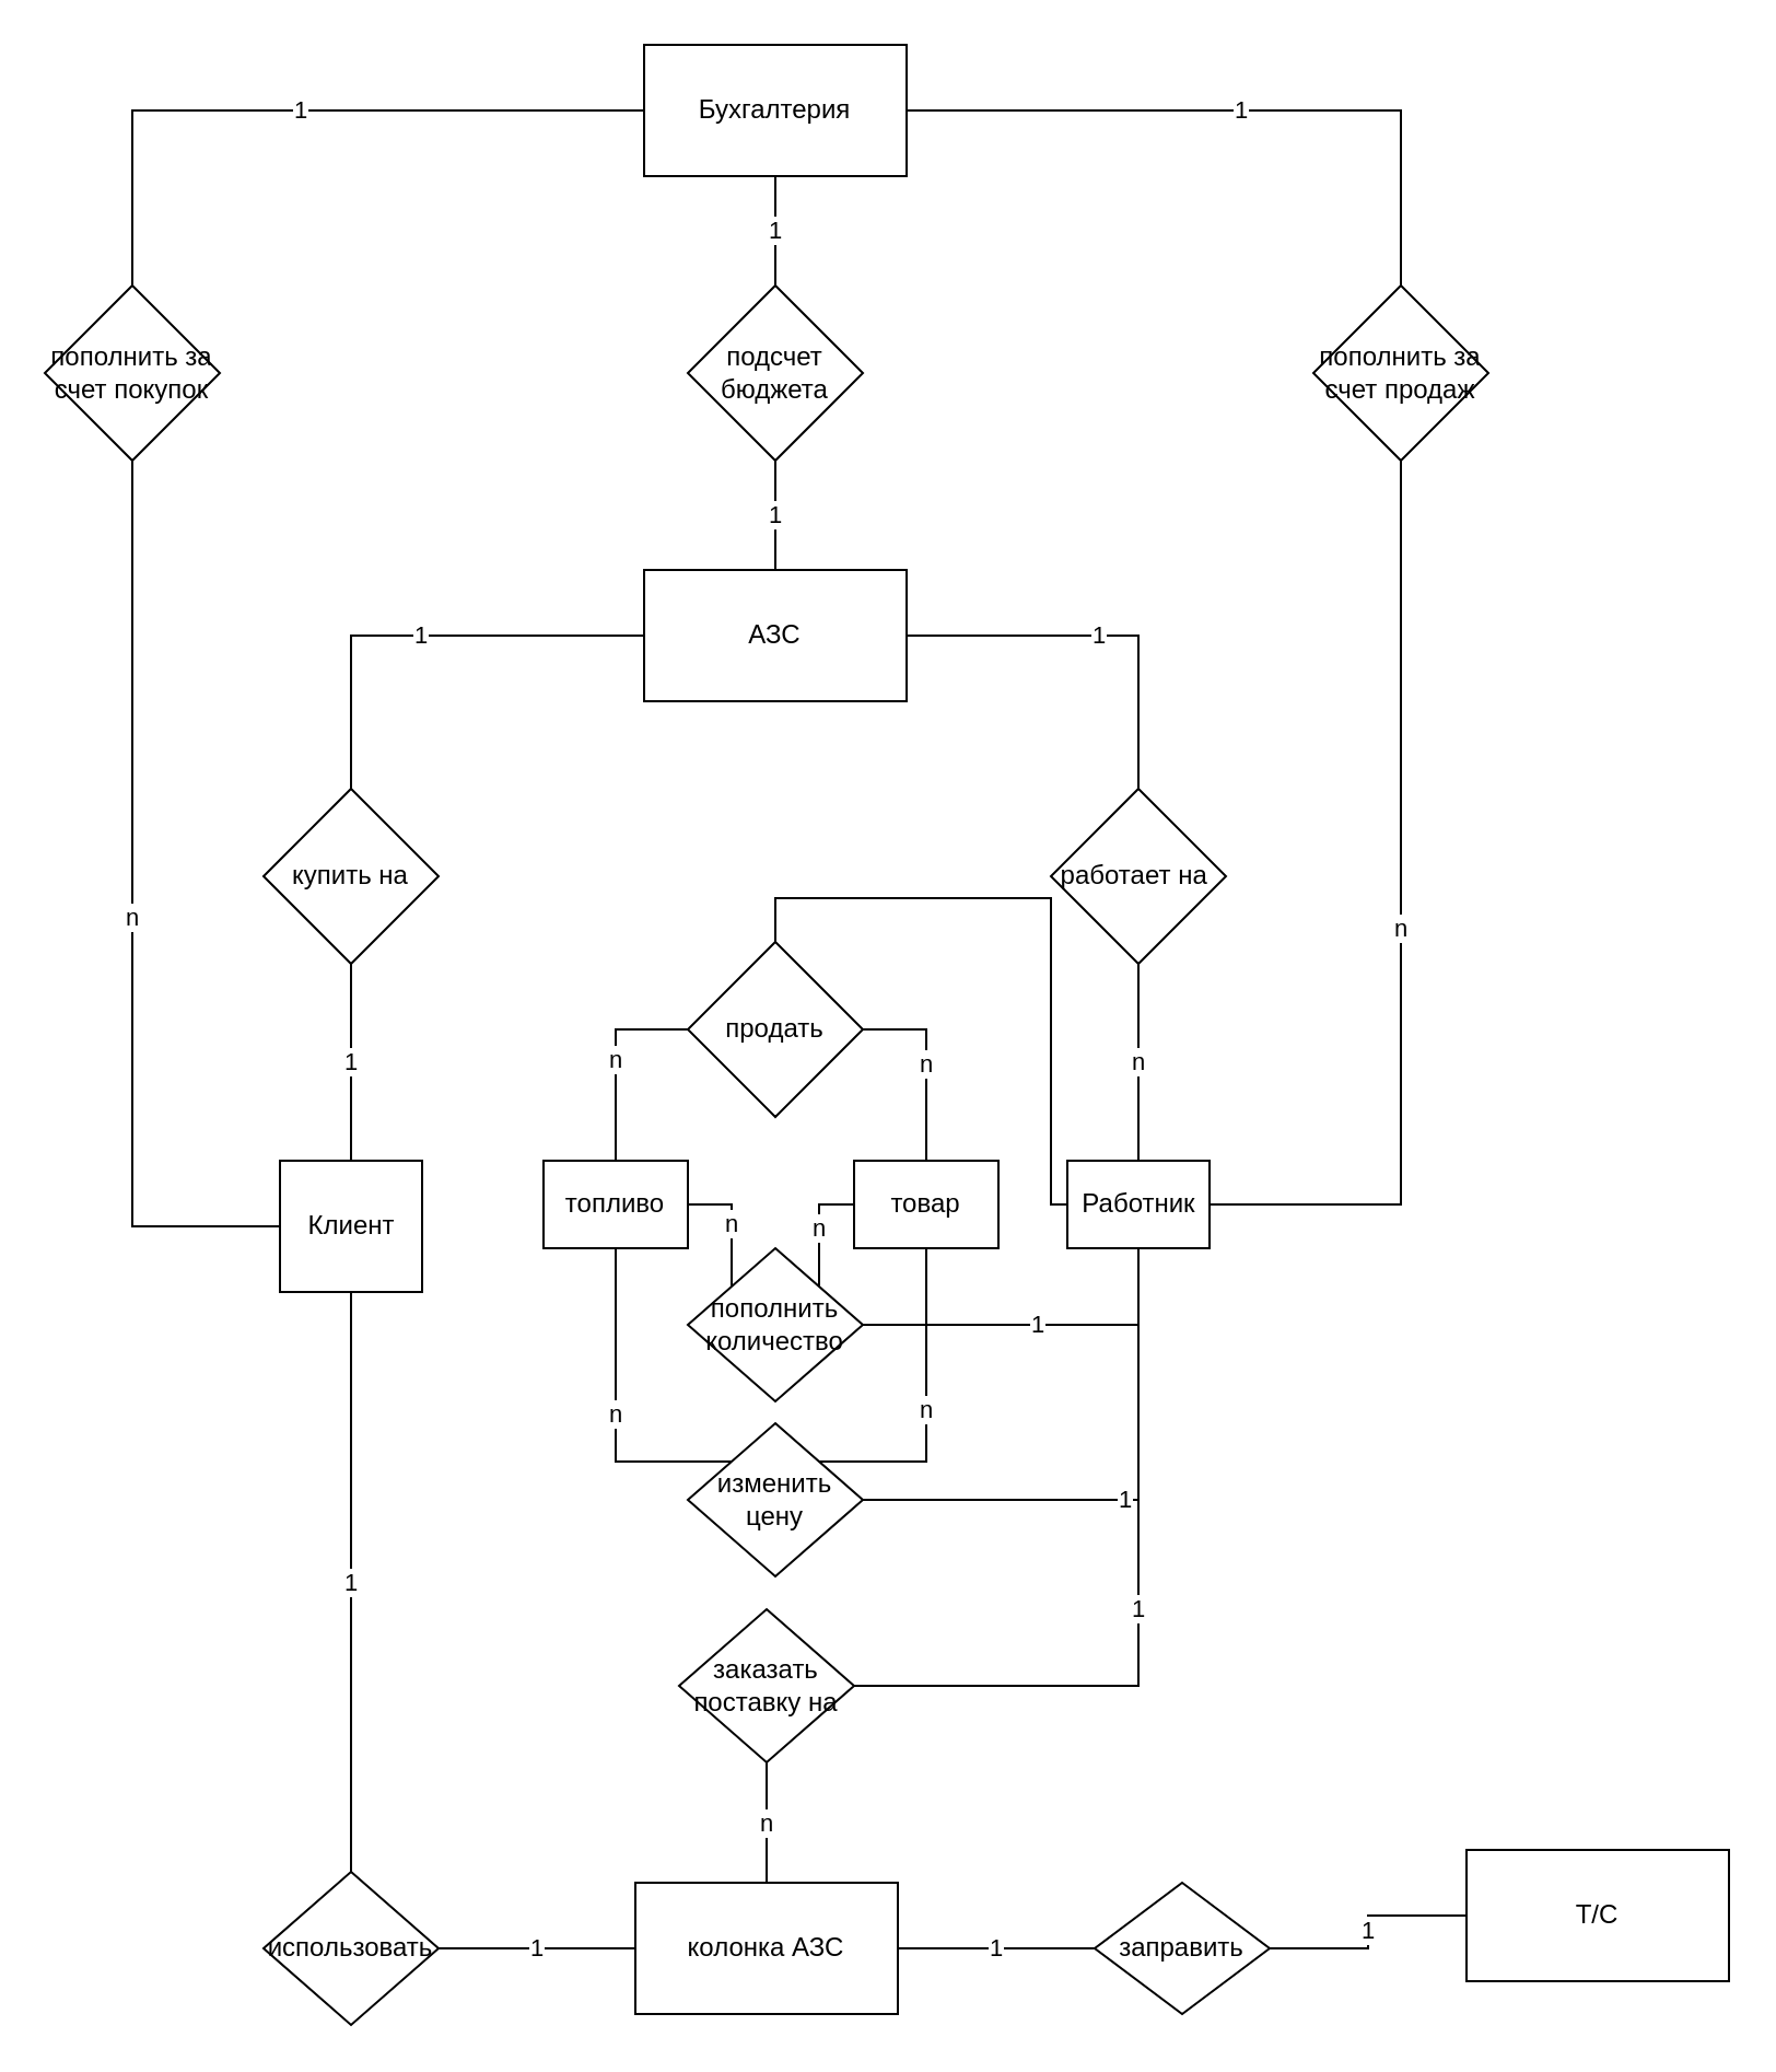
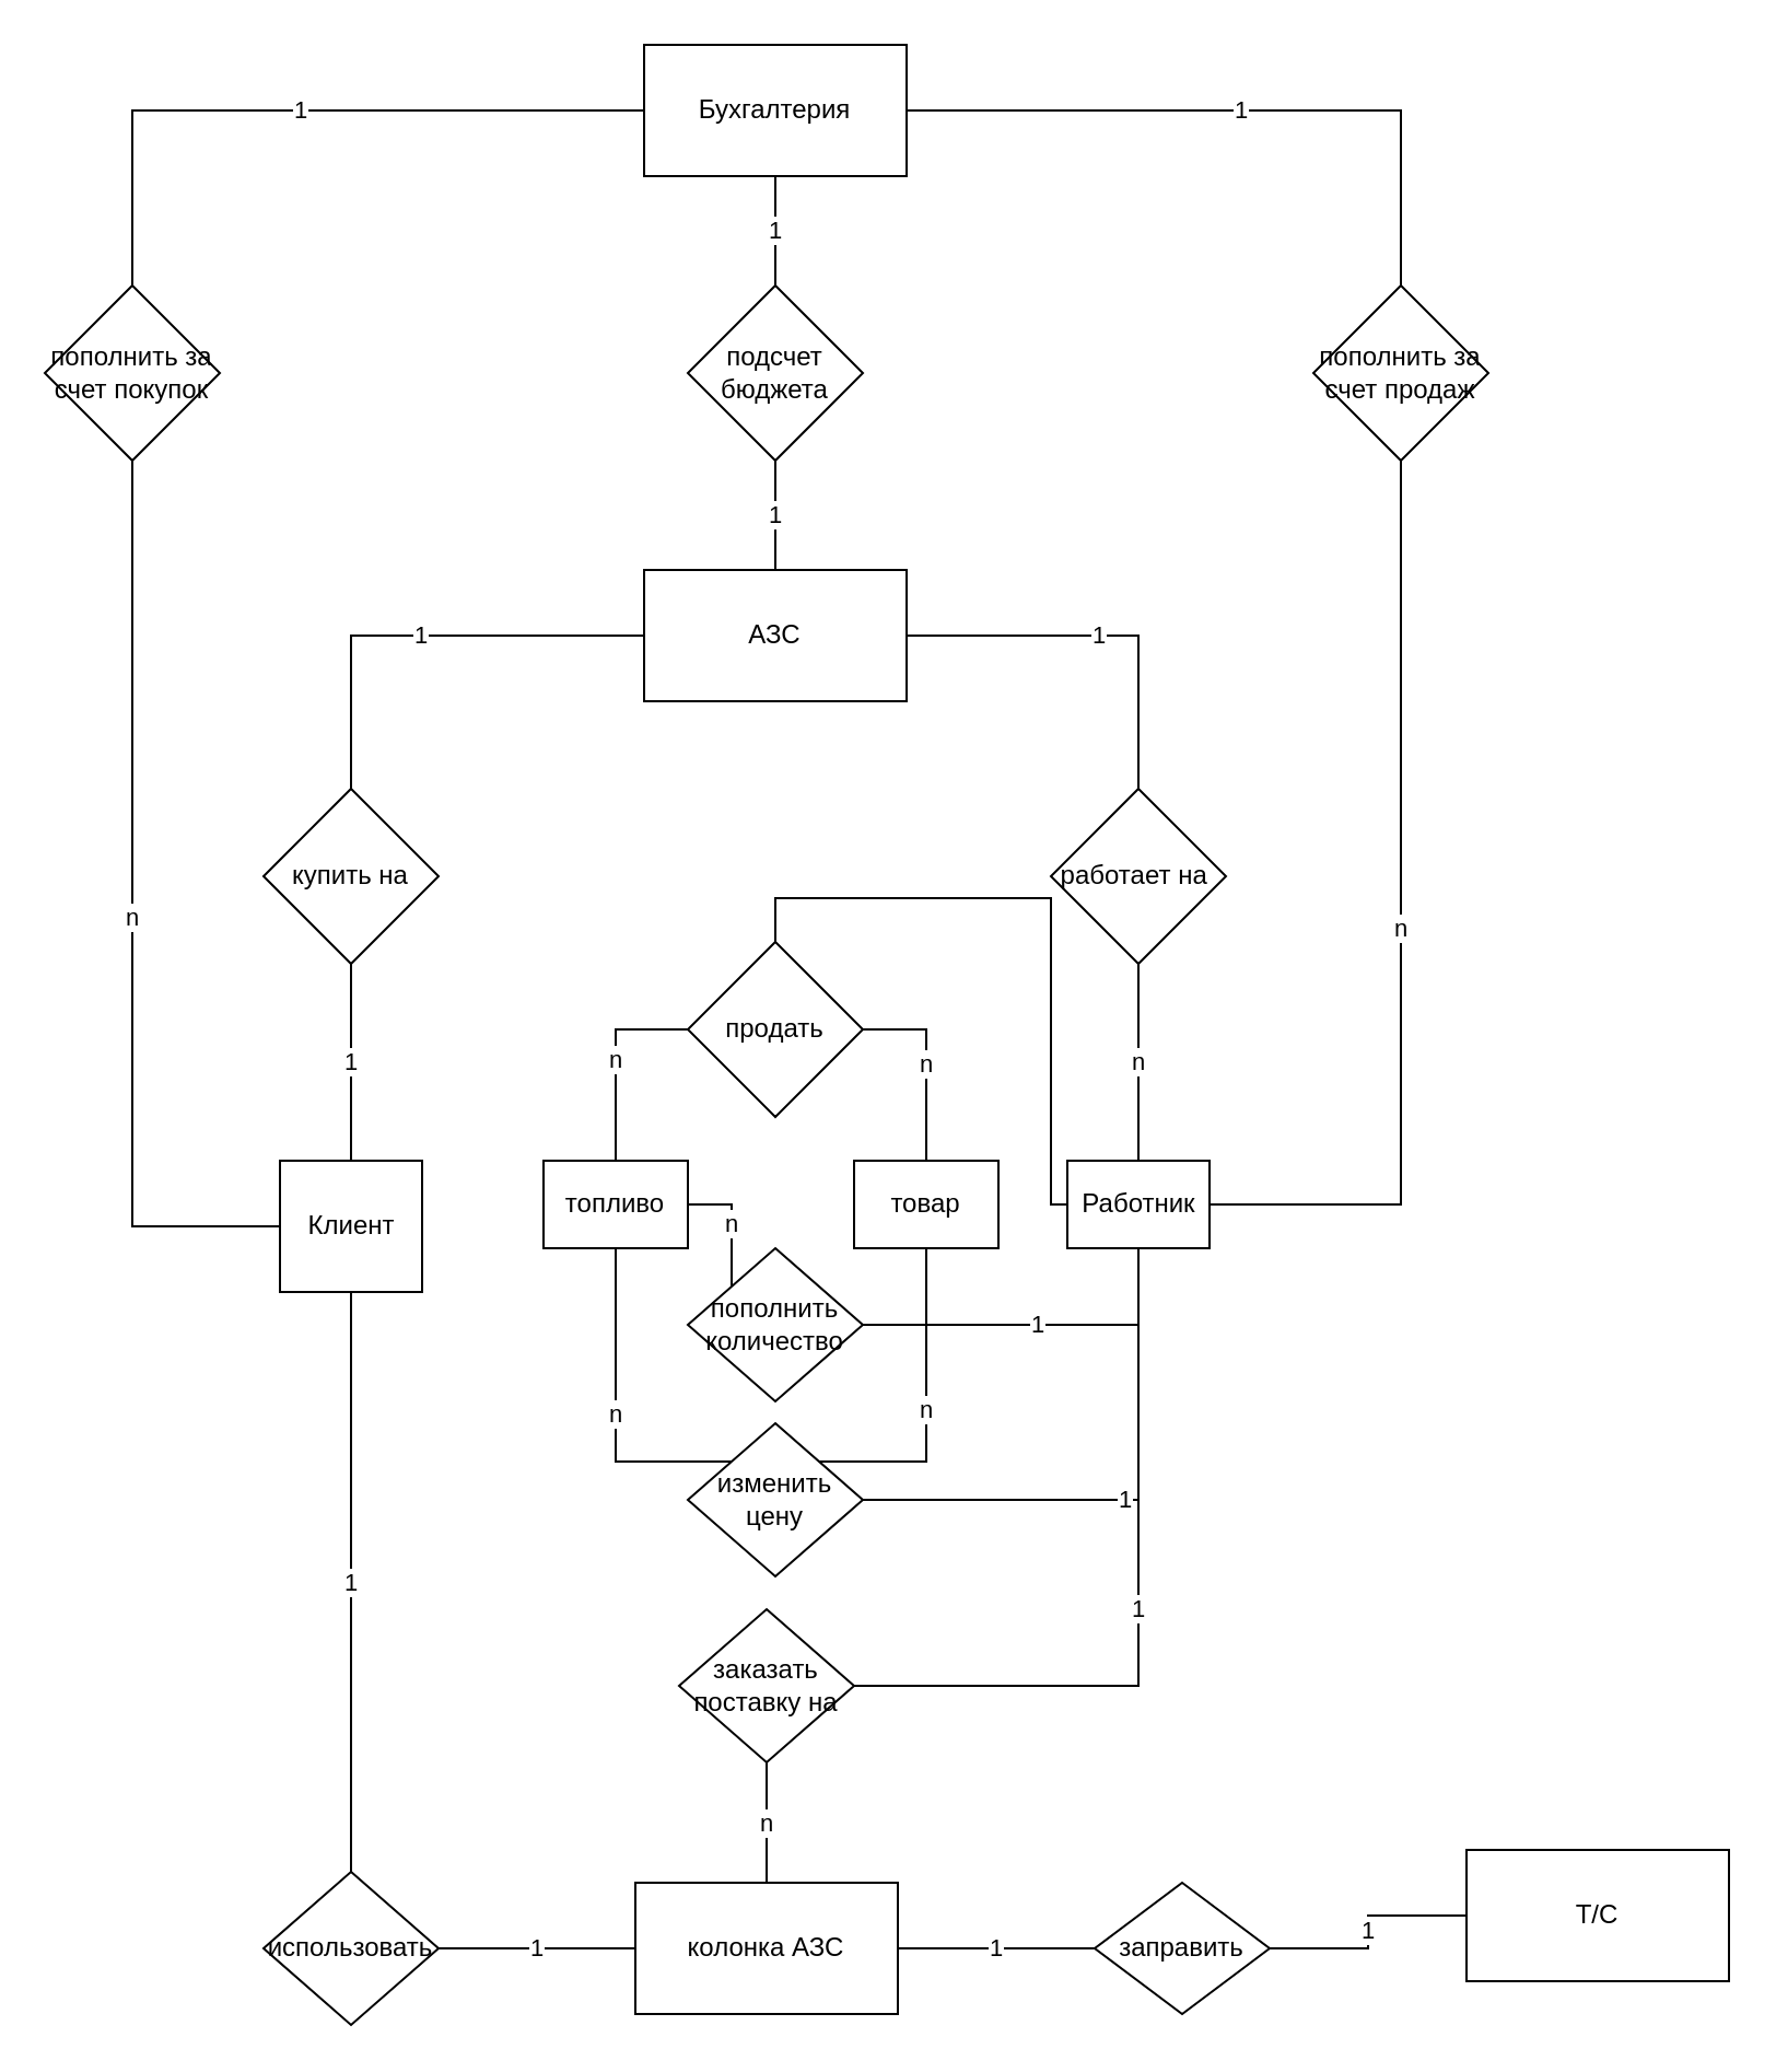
- <mxCell id="27" value="n" style="edgeStyle=orthogonalEdgeStyle;rounded=0;orthogonalLoop=1;jettySize=auto;html=1;exitX=1;exitY=0;exitDx=0;exitDy=0;entryX=0;entryY=0.5;entryDx=0;entryDy=0;endArrow=none;endFill=0;" edge="1" parent="1" source="29" target="25"><mxGeometry relative="1" as="geometry" /></mxCell>
